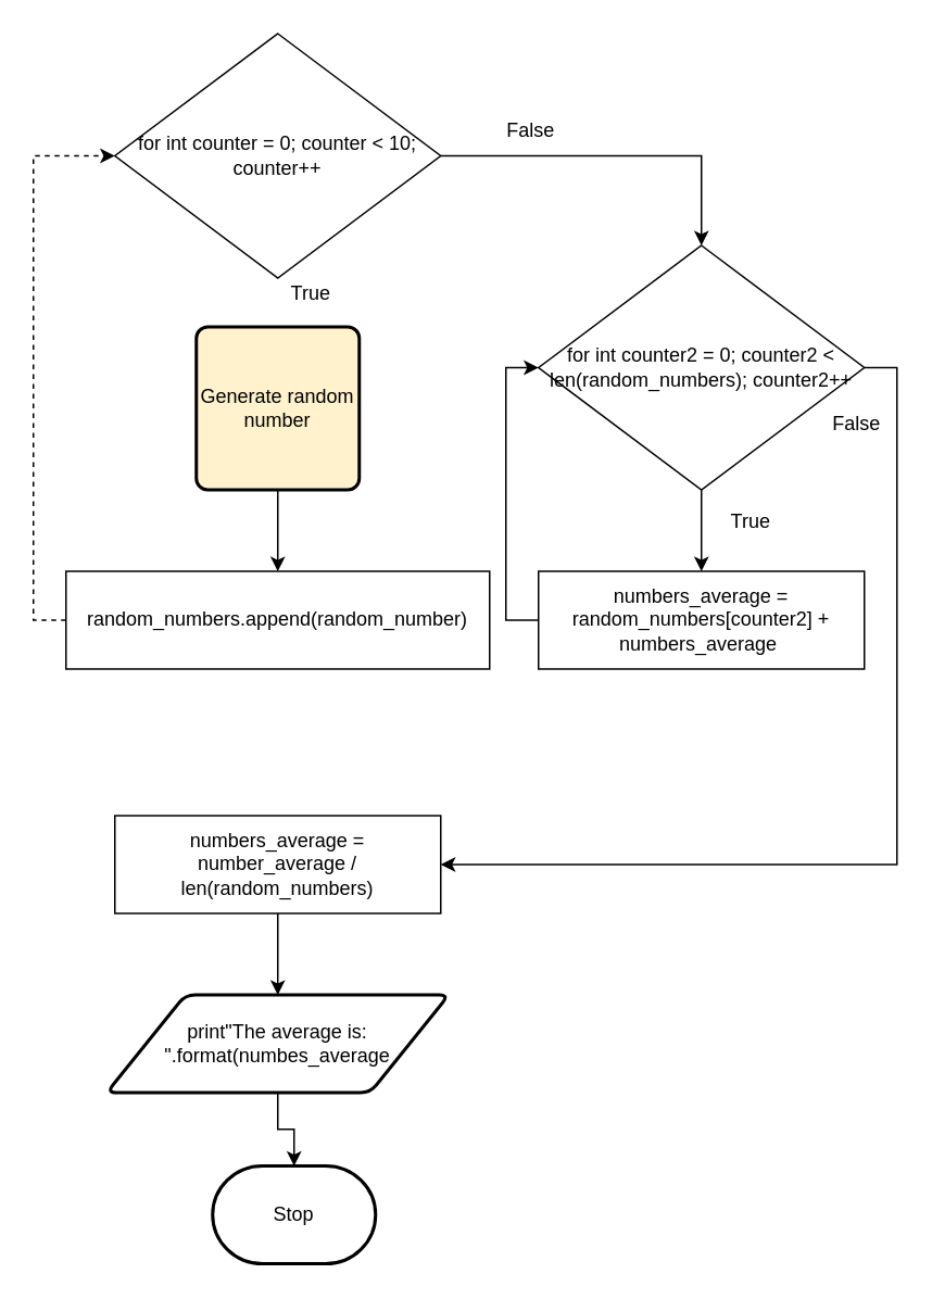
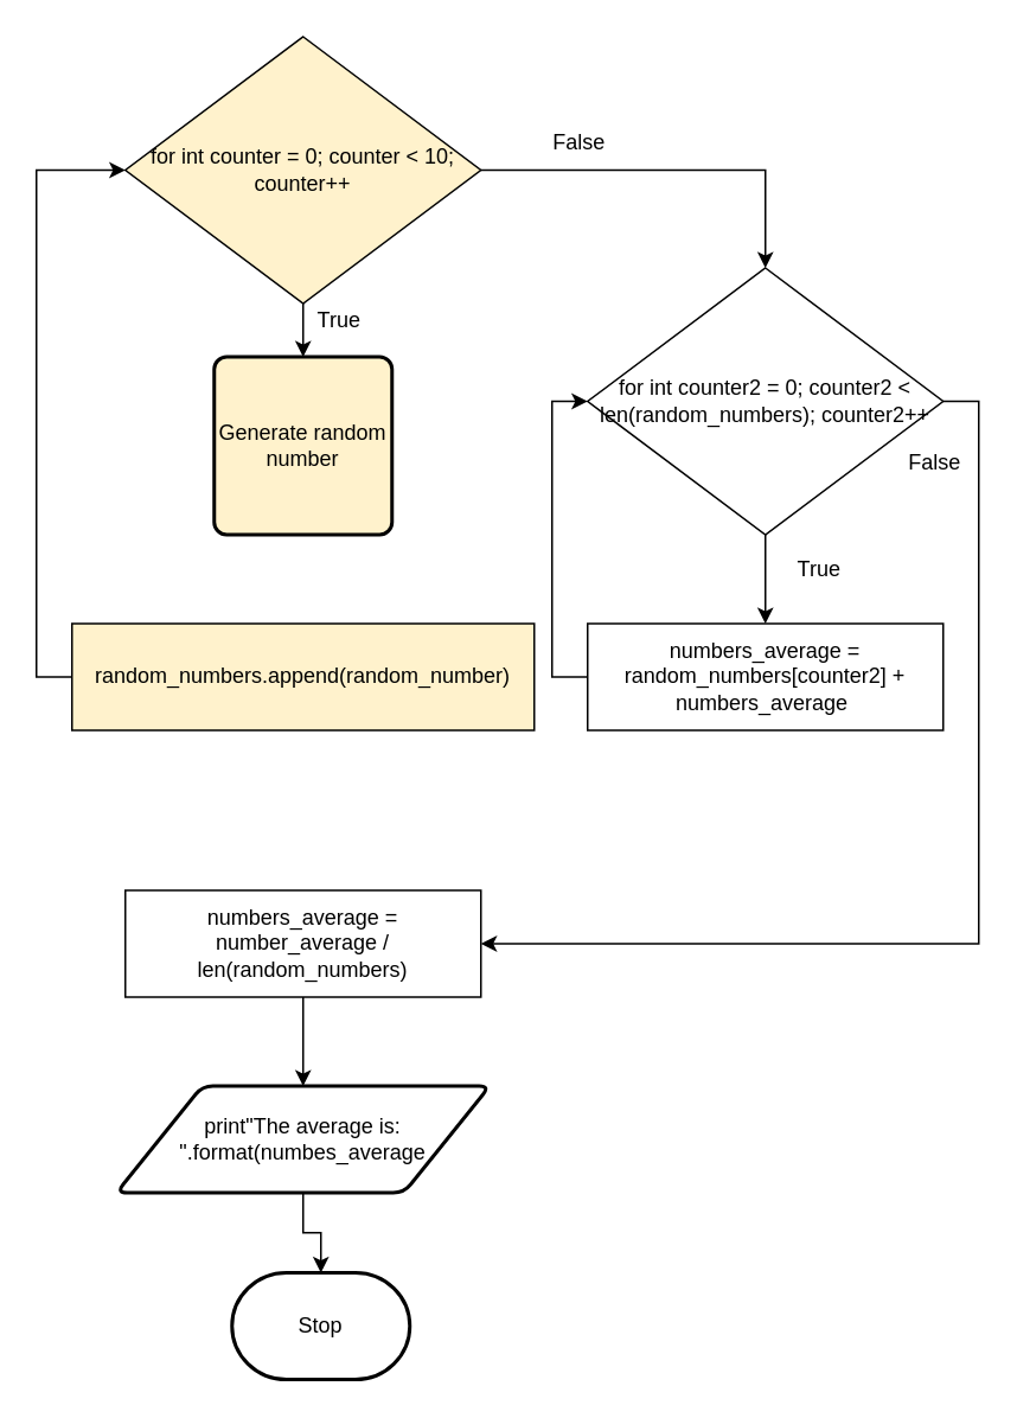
- <mxCell id="7" value="for int counter = 0; counter &amp;lt; 10; counter++" style="rhombus;whiteSpace=wrap;html=1;" parent="1" vertex="1"><mxGeometry x="70" y="20" width="200" height="150" as="geometry" /></mxCell>
+ <mxCell id="7" value="for int counter = 0; counter &amp;lt; 10; counter++" style="rhombus;whiteSpace=wrap;html=1;fillColor=#fff2cc;" parent="1" vertex="1"><mxGeometry x="70" y="20" width="200" height="150" as="geometry" /></mxCell>
+ <mxCell id="5" style="edgeStyle=orthogonalEdgeStyle;rounded=0;html=1;entryX=0.5;entryY=0;entryDx=0;entryDy=0;" edge="1" parent="1" source="7" target="11"><mxGeometry relative="1" as="geometry" /></mxCell>
- <mxCell id="12" style="edgeStyle=orthogonalEdgeStyle;rounded=0;html=1;entryX=0;entryY=0.5;entryDx=0;entryDy=0;dashed=1;" edge="1" parent="1" source="13" target="7"><mxGeometry relative="1" as="geometry"><Array as="points"><mxPoint x="20" y="380" /><mxPoint x="20" y="95" /></Array></mxGeometry></mxCell>
+ <mxCell id="12" style="edgeStyle=orthogonalEdgeStyle;rounded=0;html=1;entryX=0;entryY=0.5;entryDx=0;entryDy=0;" edge="1" parent="1" source="13" target="7"><mxGeometry relative="1" as="geometry"><Array as="points"><mxPoint x="20" y="380" /><mxPoint x="20" y="95" /></Array></mxGeometry></mxCell>
- <mxCell id="10" style="edgeStyle=orthogonalEdgeStyle;rounded=0;html=1;entryX=0.5;entryY=0;entryDx=0;entryDy=0;" edge="1" parent="1" source="11" target="13"><mxGeometry relative="1" as="geometry" /></mxCell>
- <mxCell id="13" value="random_numbers.append(random_number)" style="rounded=0;whiteSpace=wrap;html=1;" vertex="1" parent="1"><mxGeometry x="40" y="350" width="260" height="60" as="geometry" /></mxCell>
+ <mxCell id="13" value="random_numbers.append(random_number)" style="rounded=0;whiteSpace=wrap;html=1;fillColor=#fff2cc;" vertex="1" parent="1"><mxGeometry x="40" y="350" width="260" height="60" as="geometry" /></mxCell>
